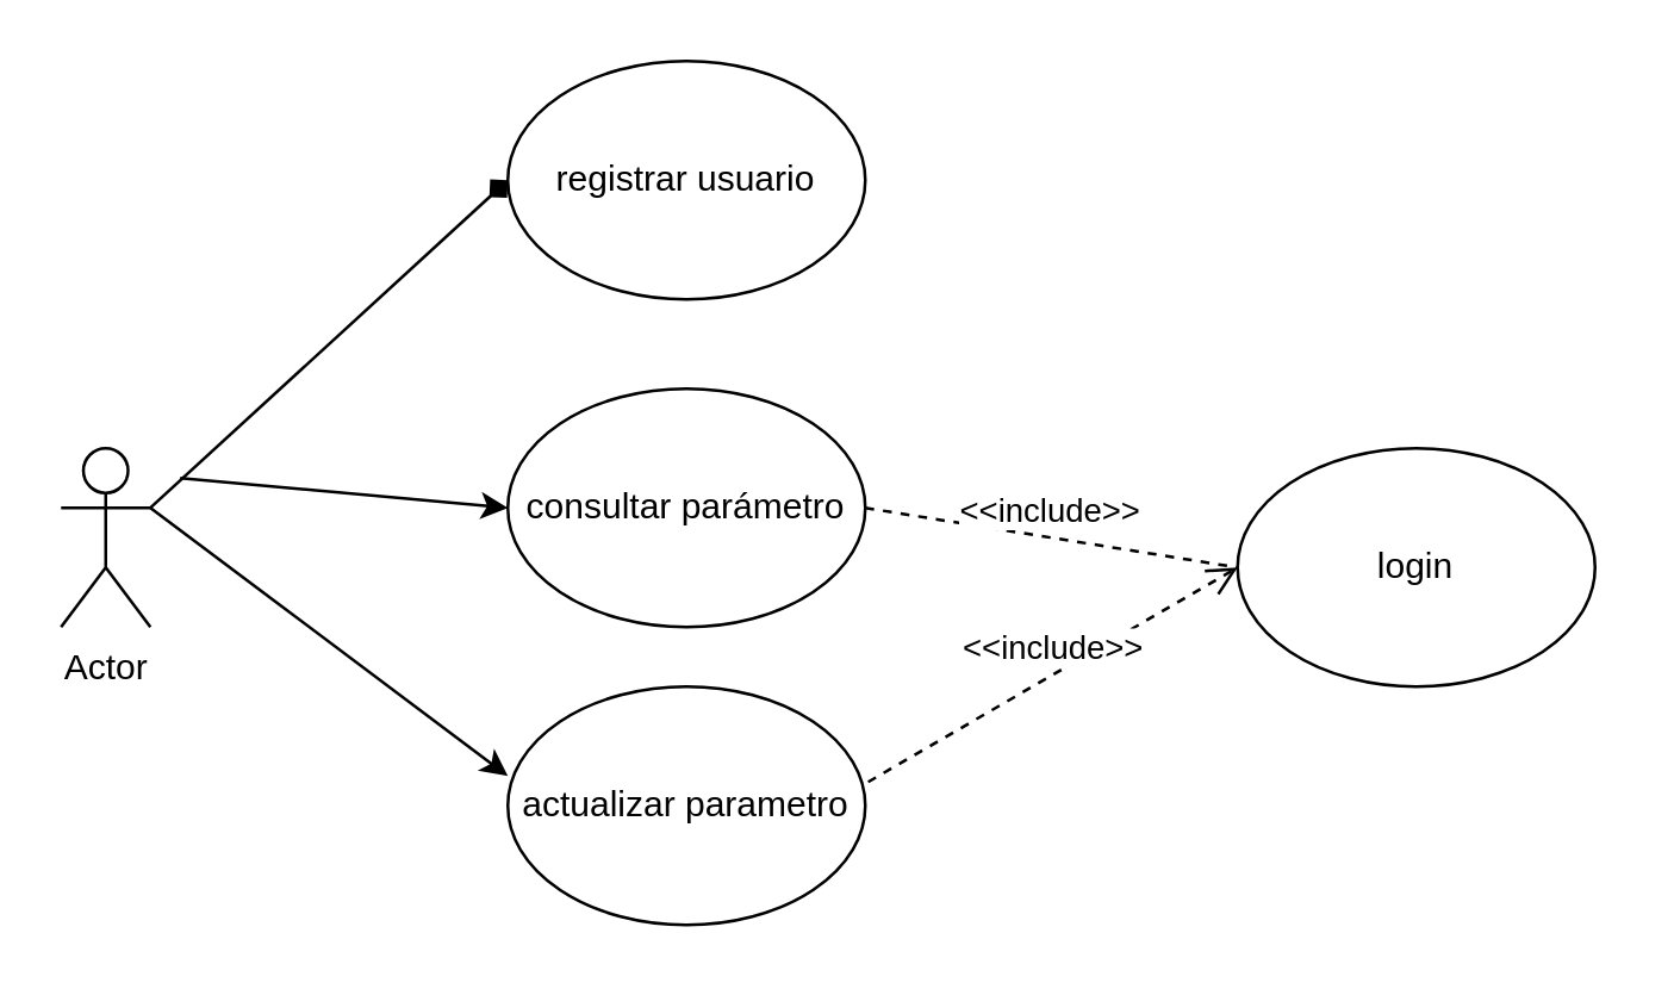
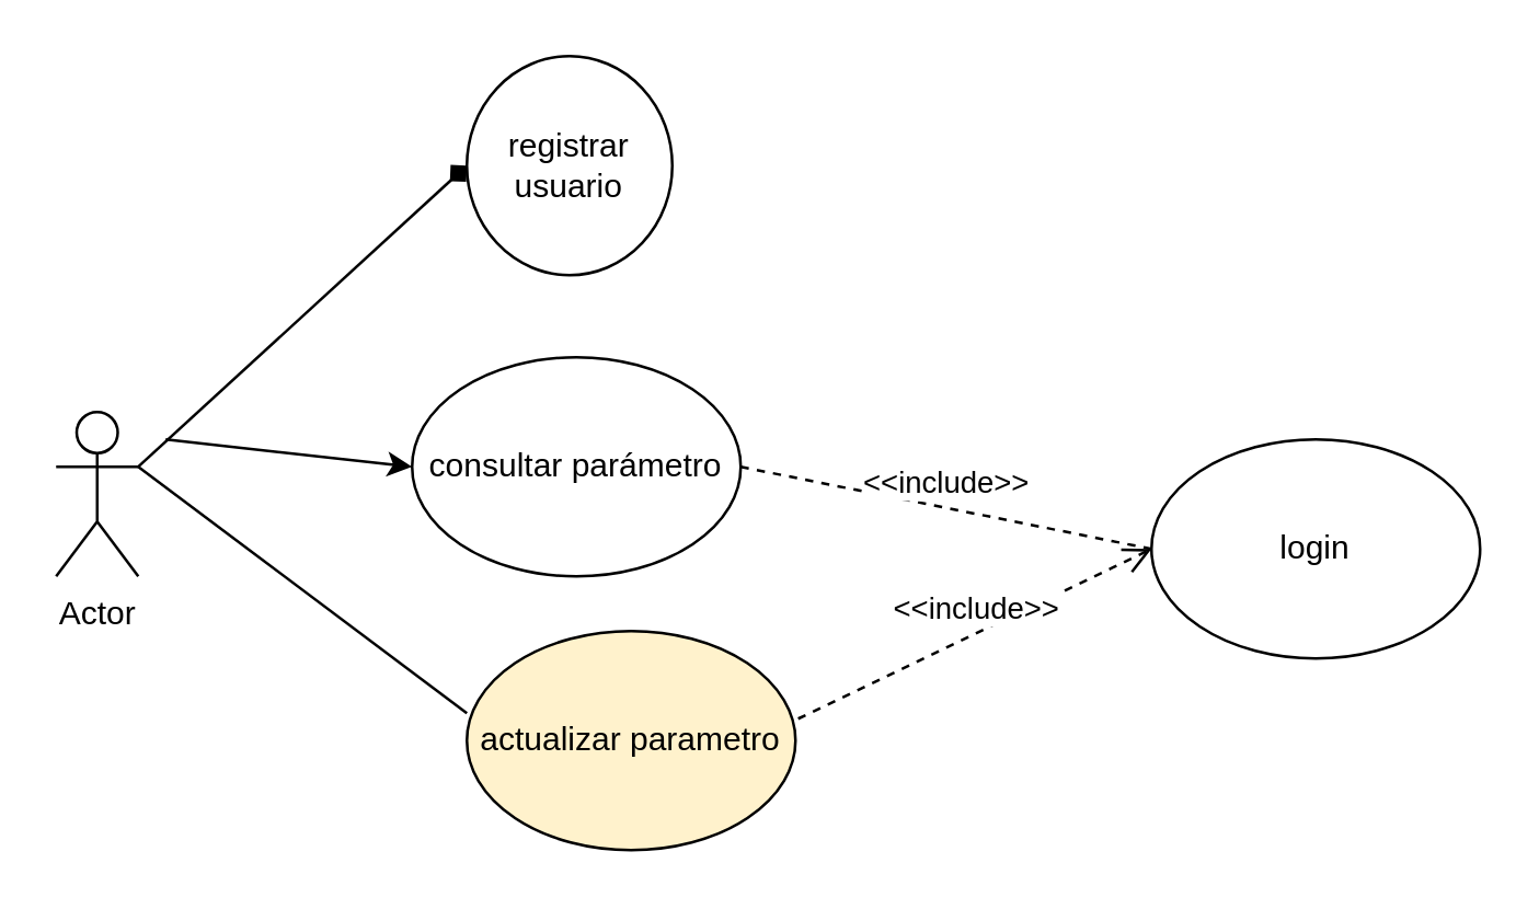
- <mxCell id="3" value="registrar usuario" style="ellipse;whiteSpace=wrap;html=1;" vertex="1" parent="1"><mxGeometry x="170" y="20" width="120" height="80" as="geometry" /></mxCell>
+ <mxCell id="3" value="registrar usuario" style="ellipse;whiteSpace=wrap;html=1;" vertex="1" parent="1"><mxGeometry x="170" y="20" width="75" height="80" as="geometry" /></mxCell>
- <mxCell id="4" value="consultar parámetro" style="ellipse;whiteSpace=wrap;html=1;" vertex="1" parent="1"><mxGeometry x="170" y="130" width="120" height="80" as="geometry" /></mxCell>
+ <mxCell id="4" value="consultar parámetro" style="ellipse;whiteSpace=wrap;html=1;" vertex="1" parent="1"><mxGeometry x="150" y="130" width="120" height="80" as="geometry" /></mxCell>
- <mxCell id="9" value="login" style="ellipse;whiteSpace=wrap;html=1;" vertex="1" parent="1"><mxGeometry x="415" y="150" width="120" height="80" as="geometry" /></mxCell>
+ <mxCell id="9" value="login" style="ellipse;whiteSpace=wrap;html=1;" vertex="1" parent="1"><mxGeometry x="420" y="160" width="120" height="80" as="geometry" /></mxCell>
- <mxCell id="8" value="" style="endArrow=classic;html=1;rounded=0;exitX=1;exitY=0.333;exitDx=0;exitDy=0;exitPerimeter=0;entryX=0;entryY=0.375;entryDx=0;entryDy=0;entryPerimeter=0;" edge="1" parent="1" source="2" target="5"><mxGeometry width="50" height="50" relative="1" as="geometry"><mxPoint x="170" y="250" as="sourcePoint" /><mxPoint x="300" y="170" as="targetPoint" /></mxGeometry></mxCell>
+ <mxCell id="8" value="" style="endArrow=none;html=1;rounded=0;exitX=1;exitY=0.333;exitDx=0;exitDy=0;exitPerimeter=0;entryX=0;entryY=0.375;entryDx=0;entryDy=0;entryPerimeter=0;" edge="1" parent="1" source="2" target="5"><mxGeometry width="50" height="50" relative="1" as="geometry"><mxPoint x="170" y="250" as="sourcePoint" /><mxPoint x="300" y="170" as="targetPoint" /></mxGeometry></mxCell>
- <mxCell id="5" value="actualizar parametro" style="ellipse;whiteSpace=wrap;html=1;" vertex="1" parent="1"><mxGeometry x="170" y="230" width="120" height="80" as="geometry" /></mxCell>
+ <mxCell id="5" value="actualizar parametro" style="ellipse;whiteSpace=wrap;html=1;fillColor=#fff2cc;" vertex="1" parent="1"><mxGeometry x="170" y="230" width="120" height="80" as="geometry" /></mxCell>
